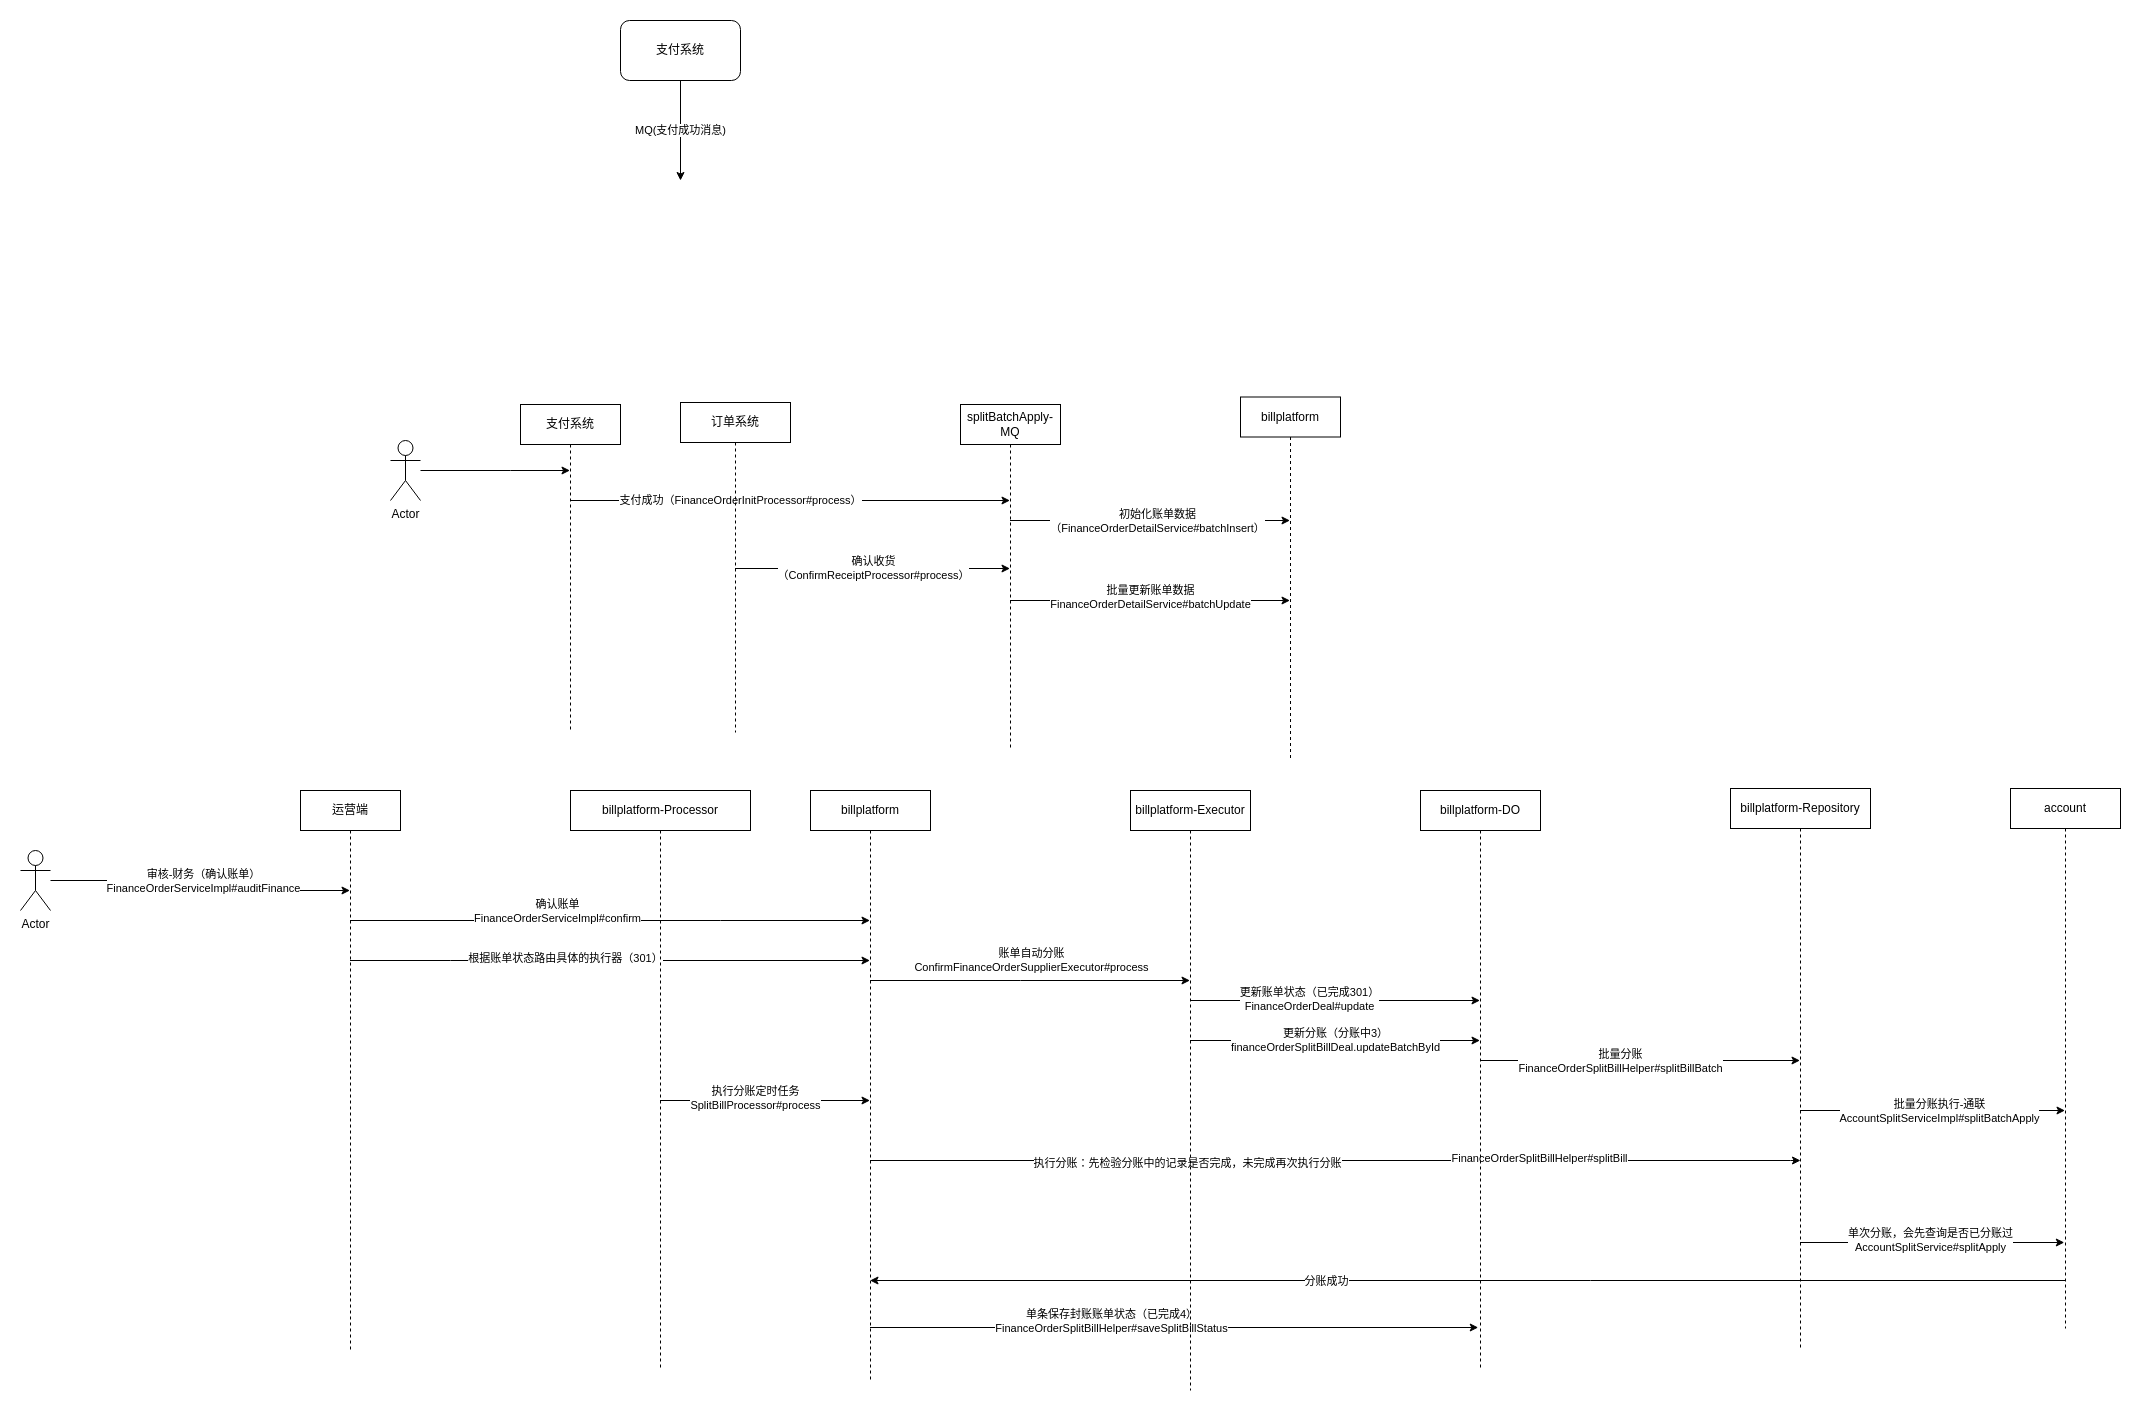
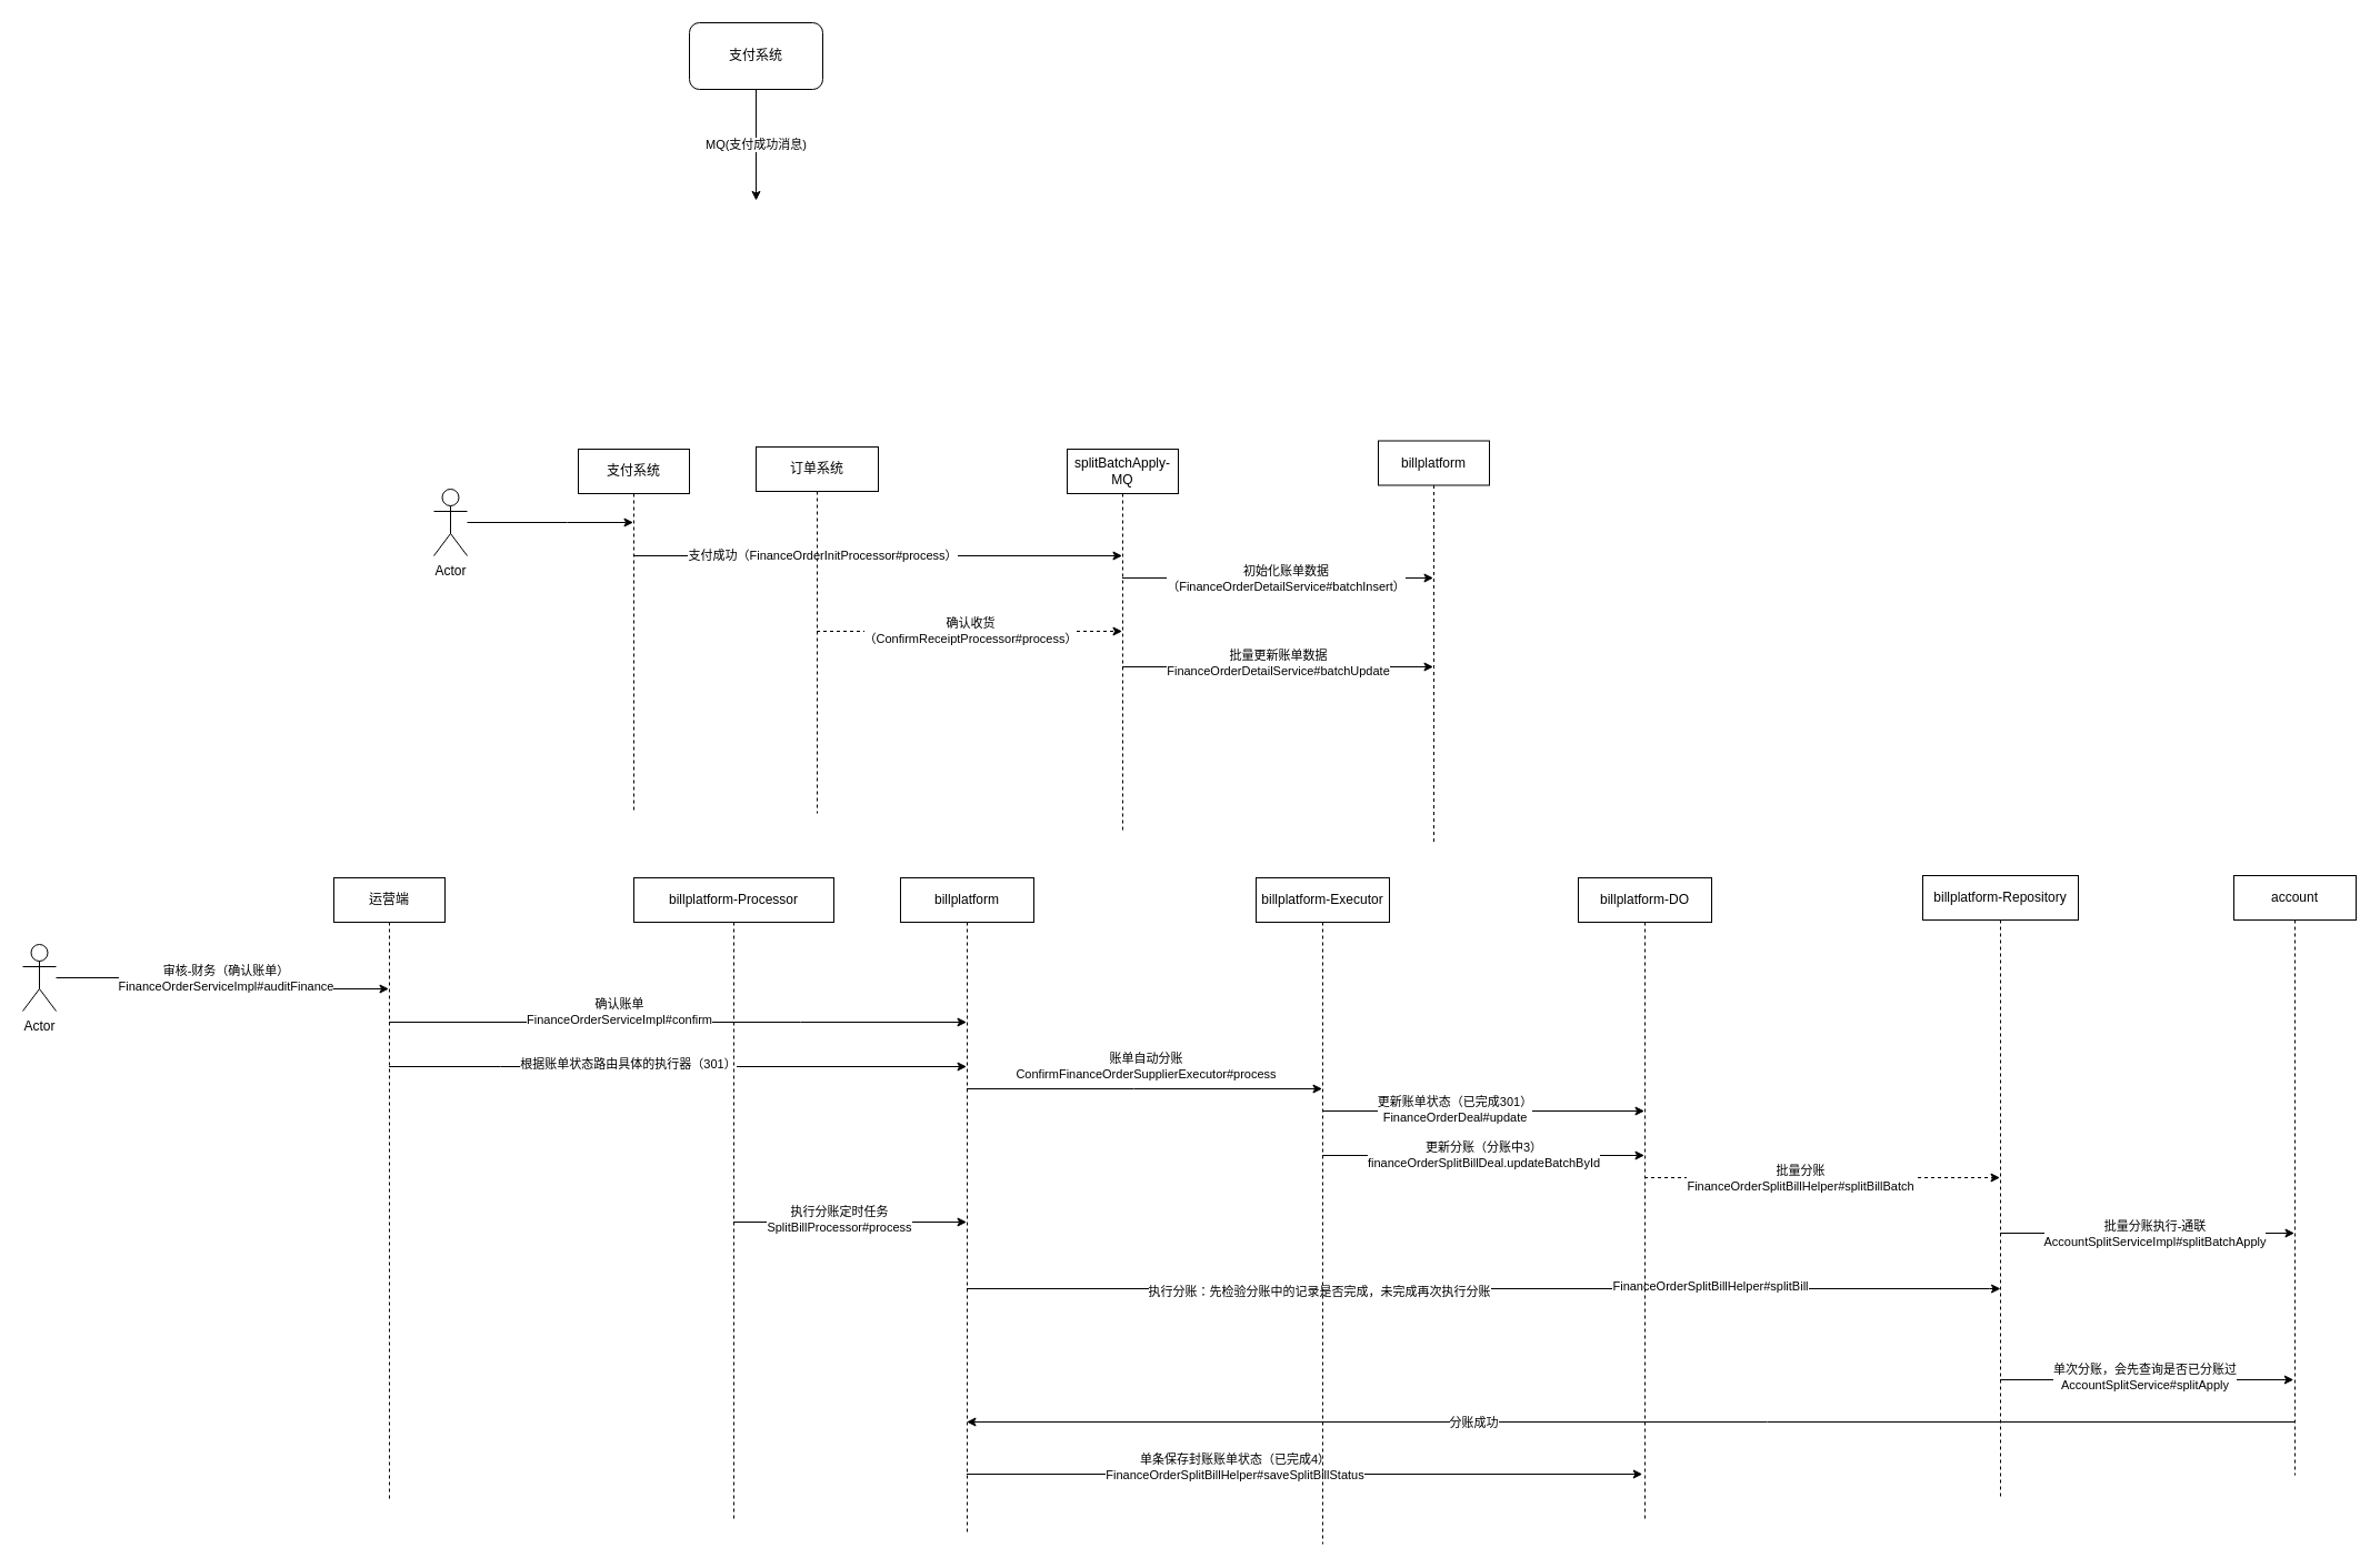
- <mxCell id="15" value="&lt;meta charset=&quot;utf-8&quot;&gt;&lt;span style=&quot;color: rgb(0, 0, 0); font-family: Helvetica; font-size: 11px; font-style: normal; font-variant-ligatures: normal; font-variant-caps: normal; font-weight: 400; letter-spacing: normal; orphans: 2; text-align: center; text-indent: 0px; text-transform: none; widows: 2; word-spacing: 0px; -webkit-text-stroke-width: 0px; background-color: rgb(255, 255, 255); text-decoration-thickness: initial; text-decoration-style: initial; text-decoration-color: initial; float: none; display: inline !important;&quot;&gt;确认收货&lt;/span&gt;&lt;br style=&quot;border-color: var(--border-color); color: rgb(0, 0, 0); font-family: Helvetica; font-size: 11px; font-style: normal; font-variant-ligatures: normal; font-variant-caps: normal; font-weight: 400; letter-spacing: normal; orphans: 2; text-align: center; text-indent: 0px; text-transform: none; widows: 2; word-spacing: 0px; -webkit-text-stroke-width: 0px; text-decoration-thickness: initial; text-decoration-style: initial; text-decoration-color: initial;&quot;&gt;&lt;span style=&quot;color: rgb(0, 0, 0); font-family: Helvetica; font-size: 11px; font-style: normal; font-variant-ligatures: normal; font-variant-caps: normal; font-weight: 400; letter-spacing: normal; orphans: 2; text-align: center; text-indent: 0px; text-transform: none; widows: 2; word-spacing: 0px; -webkit-text-stroke-width: 0px; background-color: rgb(255, 255, 255); text-decoration-thickness: initial; text-decoration-style: initial; text-decoration-color: initial; float: none; display: inline !important;&quot;&gt;（ConfirmReceiptProcessor#process）&lt;/span&gt;" style="edgeStyle=elbowEdgeStyle;rounded=0;orthogonalLoop=1;jettySize=auto;html=1;elbow=vertical;curved=0;" edge="1" parent="1" source="16" target="13"><mxGeometry relative="1" as="geometry"><mxPoint x="769.998" y="554" as="sourcePoint" /><mxPoint x="984.95" y="554" as="targetPoint" /></mxGeometry></mxCell>
+ <mxCell id="15" value="&lt;meta charset=&quot;utf-8&quot;&gt;&lt;span style=&quot;color: rgb(0, 0, 0); font-family: Helvetica; font-size: 11px; font-style: normal; font-variant-ligatures: normal; font-variant-caps: normal; font-weight: 400; letter-spacing: normal; orphans: 2; text-align: center; text-indent: 0px; text-transform: none; widows: 2; word-spacing: 0px; -webkit-text-stroke-width: 0px; background-color: rgb(255, 255, 255); text-decoration-thickness: initial; text-decoration-style: initial; text-decoration-color: initial; float: none; display: inline !important;&quot;&gt;确认收货&lt;/span&gt;&lt;br style=&quot;border-color: var(--border-color); color: rgb(0, 0, 0); font-family: Helvetica; font-size: 11px; font-style: normal; font-variant-ligatures: normal; font-variant-caps: normal; font-weight: 400; letter-spacing: normal; orphans: 2; text-align: center; text-indent: 0px; text-transform: none; widows: 2; word-spacing: 0px; -webkit-text-stroke-width: 0px; text-decoration-thickness: initial; text-decoration-style: initial; text-decoration-color: initial;&quot;&gt;&lt;span style=&quot;color: rgb(0, 0, 0); font-family: Helvetica; font-size: 11px; font-style: normal; font-variant-ligatures: normal; font-variant-caps: normal; font-weight: 400; letter-spacing: normal; orphans: 2; text-align: center; text-indent: 0px; text-transform: none; widows: 2; word-spacing: 0px; -webkit-text-stroke-width: 0px; background-color: rgb(255, 255, 255); text-decoration-thickness: initial; text-decoration-style: initial; text-decoration-color: initial; float: none; display: inline !important;&quot;&gt;（ConfirmReceiptProcessor#process）&lt;/span&gt;" style="edgeStyle=elbowEdgeStyle;rounded=0;orthogonalLoop=1;jettySize=auto;html=1;elbow=vertical;curved=0;dashed=1;" edge="1" parent="1" source="16" target="13"><mxGeometry relative="1" as="geometry"><mxPoint x="769.998" y="554" as="sourcePoint" /><mxPoint x="984.95" y="554" as="targetPoint" /></mxGeometry></mxCell>
- <mxCell id="37" style="edgeStyle=elbowEdgeStyle;rounded=0;orthogonalLoop=1;jettySize=auto;html=1;elbow=vertical;curved=0;" edge="1" parent="1" source="39" target="44"><mxGeometry relative="1" as="geometry"><Array as="points"><mxPoint x="1590" y="1060" /></Array></mxGeometry></mxCell>
+ <mxCell id="37" style="edgeStyle=elbowEdgeStyle;rounded=0;orthogonalLoop=1;jettySize=auto;html=1;elbow=vertical;curved=0;dashed=1;" edge="1" parent="1" source="39" target="44"><mxGeometry relative="1" as="geometry"><Array as="points"><mxPoint x="1590" y="1060" /></Array></mxGeometry></mxCell>
